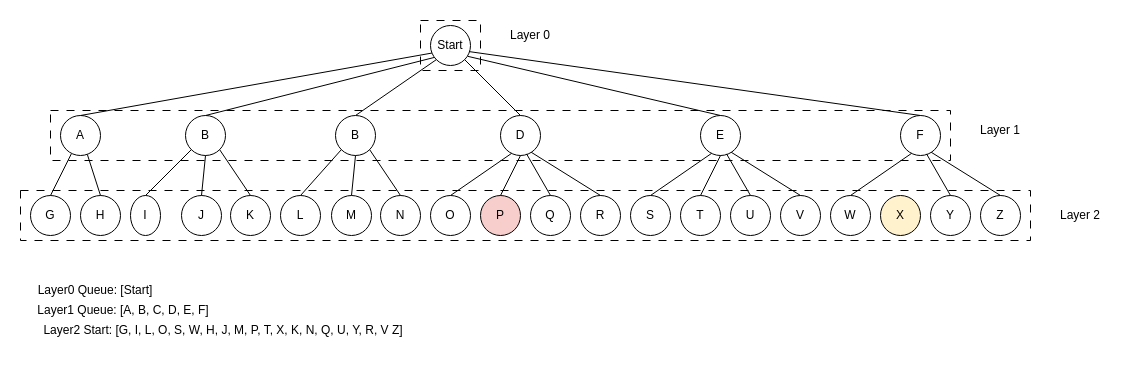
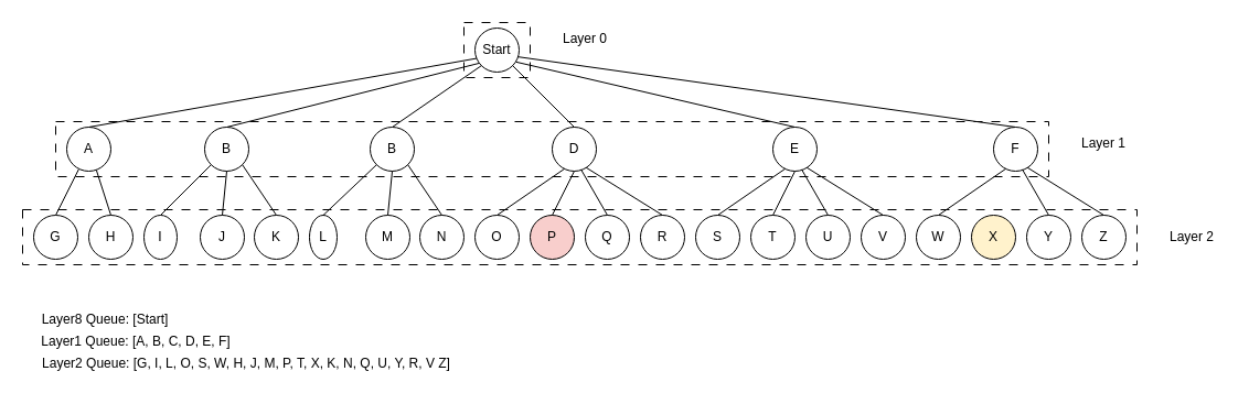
- <mxCell id="48" value="L" style="ellipse;whiteSpace=wrap;html=1;aspect=fixed;" vertex="1" parent="1"><mxGeometry x="280" y="195" width="40" height="40" as="geometry" /></mxCell>
+ <mxCell id="48" value="L" style="ellipse;whiteSpace=wrap;html=1;aspect=fixed;" vertex="1" parent="1"><mxGeometry x="280" y="195" width="25" height="40" as="geometry" /></mxCell>
- <mxCell id="60" value="Layer0 Queue: [Start]" style="text;html=1;align=center;verticalAlign=middle;whiteSpace=wrap;rounded=0;" vertex="1" parent="1"><mxGeometry x="30" y="275" width="130" height="30" as="geometry" /></mxCell>
+ <mxCell id="60" value="Layer8 Queue: [Start]" style="text;html=1;align=center;verticalAlign=middle;whiteSpace=wrap;rounded=0;" vertex="1" parent="1"><mxGeometry x="30" y="275" width="130" height="30" as="geometry" /></mxCell>
- <mxCell id="61" value="Layer2 Start: [G, I, L, O, S, W, H, J, M, P, T, X, K, N, Q, U, Y, R, V Z]" style="text;html=1;align=center;verticalAlign=middle;whiteSpace=wrap;rounded=0;" vertex="1" parent="1"><mxGeometry x="28" y="315" width="390" height="30" as="geometry" /></mxCell>
+ <mxCell id="61" value="Layer2 Queue: [G, I, L, O, S, W, H, J, M, P, T, X, K, N, Q, U, Y, R, V Z]" style="text;html=1;align=center;verticalAlign=middle;whiteSpace=wrap;rounded=0;" vertex="1" parent="1"><mxGeometry x="28" y="315" width="390" height="30" as="geometry" /></mxCell>
